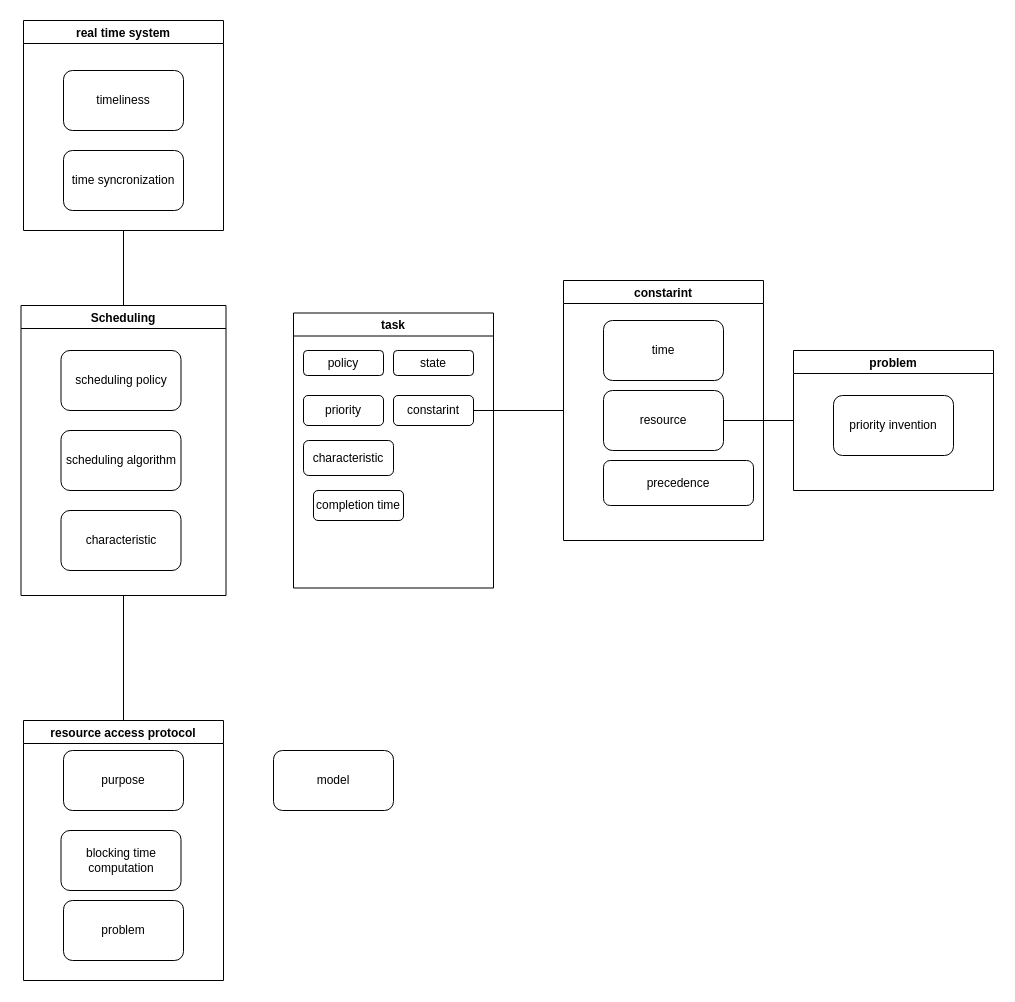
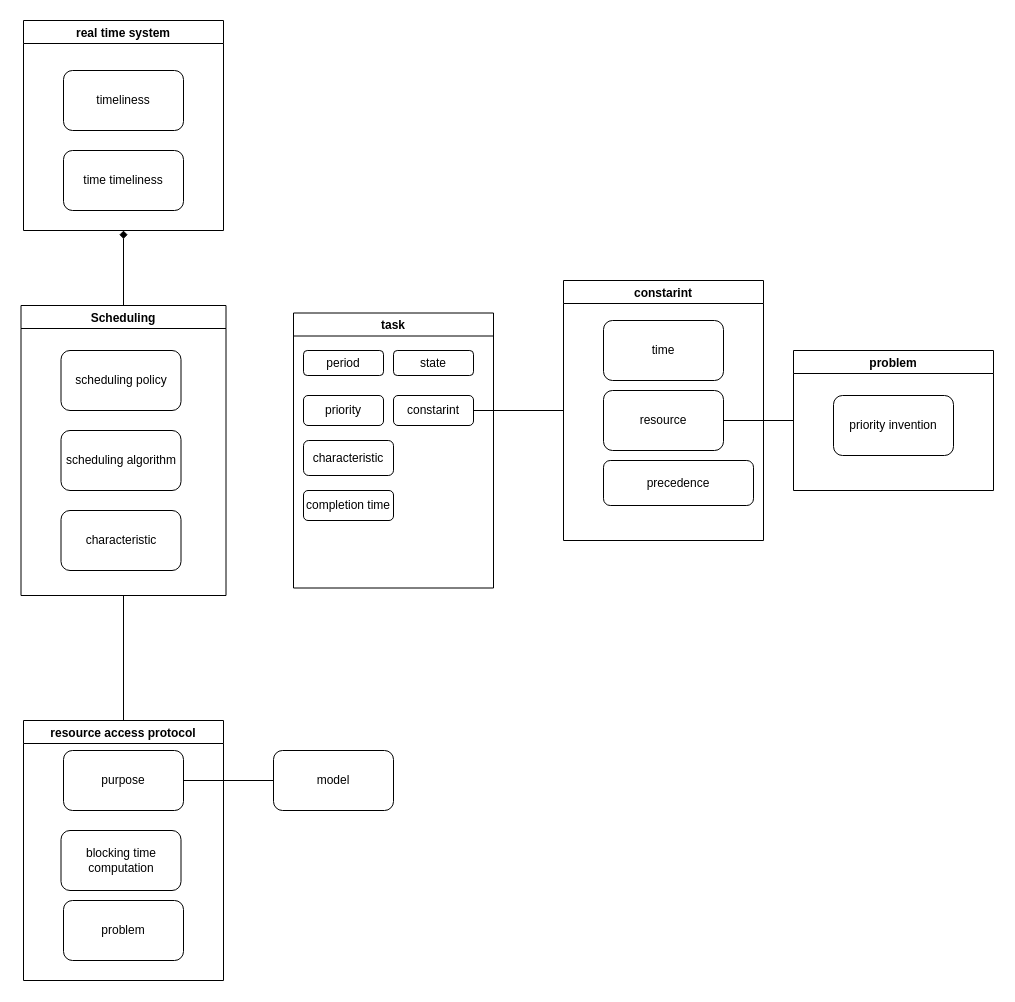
- <mxCell id="8" value="time syncronization" style="rounded=1;whiteSpace=wrap;html=1;" vertex="1" parent="6"><mxGeometry x="40" y="130" width="120" height="60" as="geometry" /></mxCell>
+ <mxCell id="8" value="time timeliness" style="rounded=1;whiteSpace=wrap;html=1;" vertex="1" parent="6"><mxGeometry x="40" y="130" width="120" height="60" as="geometry" /></mxCell>
- <mxCell id="13" value="" style="endArrow=none;html=1;rounded=0;entryX=0.5;entryY=1;entryDx=0;entryDy=0;" edge="1" parent="1" source="9" target="6"><mxGeometry width="50" height="50" relative="1" as="geometry"><mxPoint x="563" y="340" as="sourcePoint" /><mxPoint x="613" y="290" as="targetPoint" /></mxGeometry></mxCell>
+ <mxCell id="13" value="" style="endArrow=diamond;html=1;rounded=0;entryX=0.5;entryY=1;entryDx=0;entryDy=0;" edge="1" parent="1" source="9" target="6"><mxGeometry width="50" height="50" relative="1" as="geometry"><mxPoint x="563" y="340" as="sourcePoint" /><mxPoint x="613" y="290" as="targetPoint" /></mxGeometry></mxCell>
- <mxCell id="15" value="policy" style="rounded=1;whiteSpace=wrap;html=1;" vertex="1" parent="14"><mxGeometry x="10" y="37.5" width="80" height="25" as="geometry" /></mxCell>
+ <mxCell id="15" value="period" style="rounded=1;whiteSpace=wrap;html=1;" vertex="1" parent="14"><mxGeometry x="10" y="37.5" width="80" height="25" as="geometry" /></mxCell>
- <mxCell id="17" value="completion time" style="rounded=1;whiteSpace=wrap;html=1;" vertex="1" parent="14"><mxGeometry x="20" y="177.5" width="90" height="30" as="geometry" /></mxCell>
+ <mxCell id="17" value="completion time" style="rounded=1;whiteSpace=wrap;html=1;" vertex="1" parent="14"><mxGeometry x="10" y="177.5" width="90" height="30" as="geometry" /></mxCell>
+ <mxCell id="31" value="" style="endArrow=none;html=1;rounded=0;exitX=1;exitY=0.5;exitDx=0;exitDy=0;entryX=0;entryY=0.5;entryDx=0;entryDy=0;" edge="1" parent="1" source="3" target="30"><mxGeometry width="50" height="50" relative="1" as="geometry"><mxPoint x="403" y="860" as="sourcePoint" /><mxPoint x="453" y="810" as="targetPoint" /></mxGeometry></mxCell>
